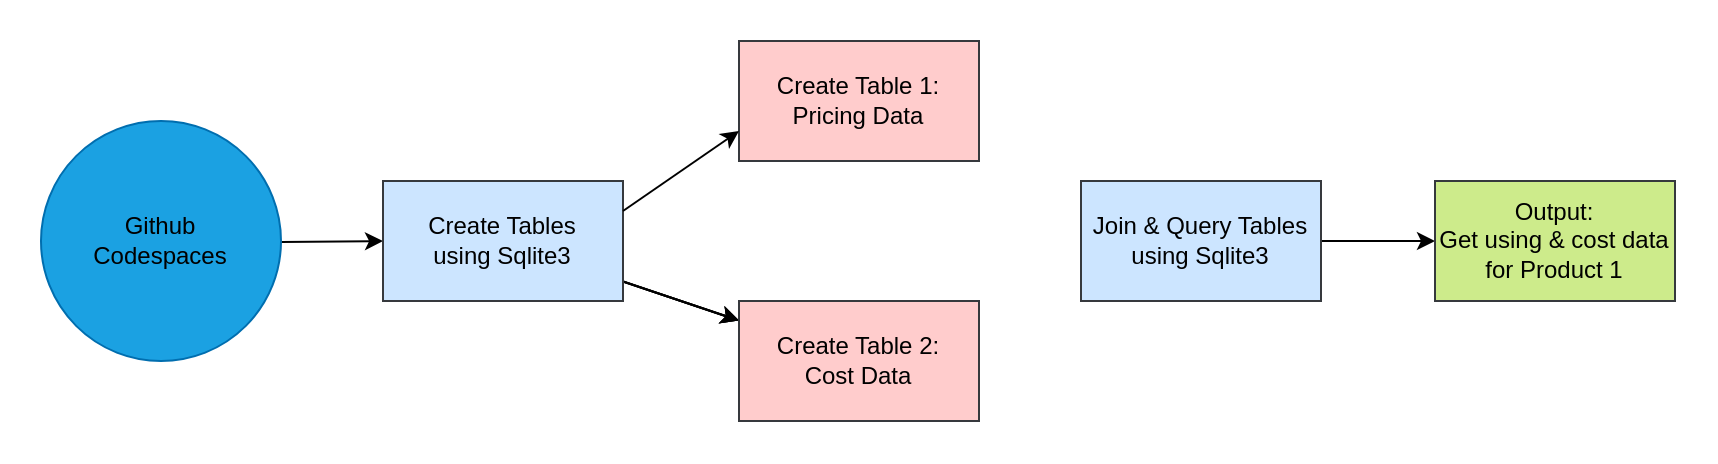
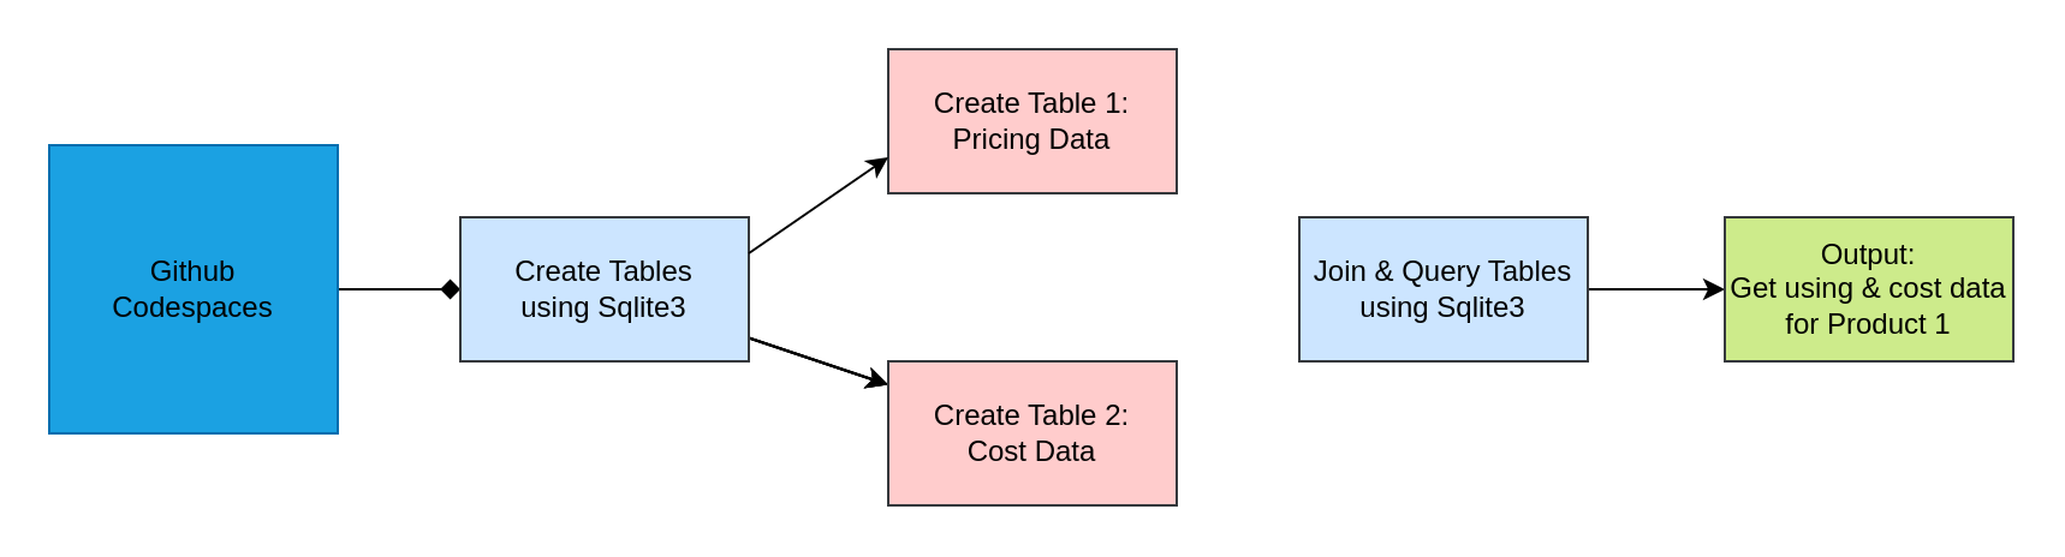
- <mxCell id="3" value="&lt;font color=&quot;#000000&quot;&gt;Github &lt;br&gt;Codespaces&lt;/font&gt;" style="ellipse;whiteSpace=wrap;html=1;aspect=fixed;fillColor=#1ba1e2;strokeColor=#006EAF;fontColor=#ffffff;" vertex="1" parent="1"><mxGeometry x="20" y="60" width="120" height="120" as="geometry" /></mxCell>
+ <mxCell id="3" value="&lt;font color=&quot;#000000&quot;&gt;Github &lt;br&gt;Codespaces&lt;/font&gt;" style="whiteSpace=wrap;html=1;aspect=fixed;fillColor=#1ba1e2;strokeColor=#006EAF;fontColor=#ffffff;rounded=0;" vertex="1" parent="1"><mxGeometry x="20" y="60" width="120" height="120" as="geometry" /></mxCell>
- <mxCell id="2" value="" style="edgeStyle=none;html=1;fontColor=#000000;" edge="1" parent="1" source="3" target="7"><mxGeometry relative="1" as="geometry" /></mxCell>
+ <mxCell id="2" value="" style="edgeStyle=none;html=1;fontColor=#000000;endArrow=diamond;" edge="1" parent="1" source="3" target="7"><mxGeometry relative="1" as="geometry" /></mxCell>
